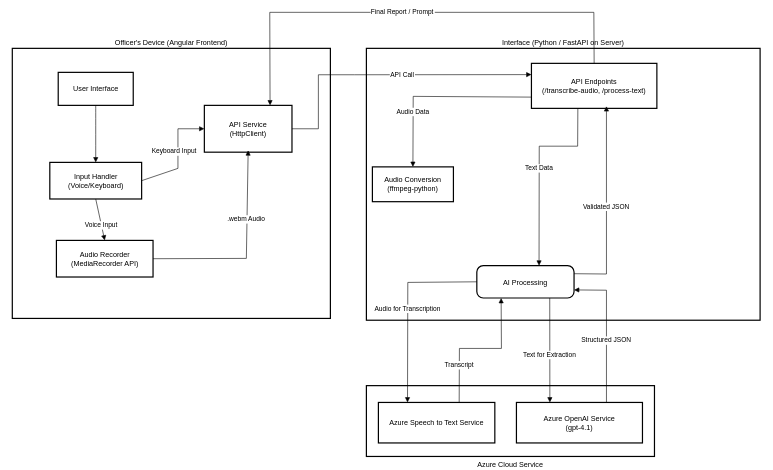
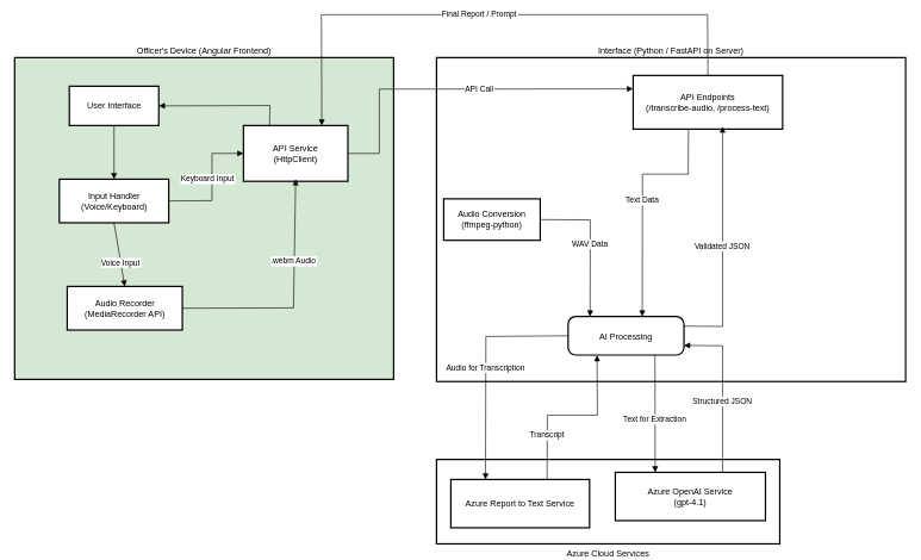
+ <mxCell id="28" value="" style="curved=0;startArrow=none;endArrow=block;exitX=0.25;exitY=0;entryX=1;entryY=0.5;rounded=0;exitDx=0;exitDy=0;entryDx=0;entryDy=0;" parent="1" source="8" target="5" edge="1"><mxGeometry relative="1" as="geometry"><Array as="points"><mxPoint x="377" y="147" /></Array></mxGeometry></mxCell>
- <mxCell id="19" value="Audio Data" style="curved=0;startArrow=none;endArrow=block;exitX=0;exitY=0.75;entryX=0.5;entryY=-0.01;rounded=0;exitDx=0;exitDy=0;" parent="1" source="9" target="10" edge="1"><mxGeometry x="0.403" relative="1" as="geometry"><Array as="points"><mxPoint x="688" y="160" /></Array><mxPoint y="1" as="offset" /></mxGeometry></mxCell>
- <mxCell id="6" value="Input Handler &#10;(Voice/Keyboard)" style="whiteSpace=wrap;strokeWidth=2;" parent="1" vertex="1"><mxGeometry x="82.5" y="270" width="153" height="61" as="geometry" /></mxCell>
+ <mxCell id="6" value="Input Handler &#10;(Voice/Keyboard)" style="whiteSpace=wrap;strokeWidth=2;" parent="1" vertex="1"><mxGeometry x="82.5" y="250" width="153" height="61" as="geometry" /></mxCell>
- <mxCell id="4" value="Officer's Device (Angular Frontend)" style="whiteSpace=wrap;strokeWidth=2;labelPosition=center;verticalLabelPosition=top;align=center;verticalAlign=bottom;" parent="1" vertex="1"><mxGeometry x="20" y="80" width="530" height="450" as="geometry" /></mxCell>
+ <mxCell id="4" value="Officer's Device (Angular Frontend)" style="whiteSpace=wrap;strokeWidth=2;labelPosition=center;verticalLabelPosition=top;align=center;verticalAlign=bottom;fillColor=#d5e8d4;" parent="1" vertex="1"><mxGeometry x="20" y="80" width="530" height="450" as="geometry" /></mxCell>
+ <mxCell id="20" value="WAV Data" style="curved=0;startArrow=none;endArrow=block;exitX=1;exitY=0.5;entryX=0.19;entryY=0;rounded=0;exitDx=0;exitDy=0;" parent="1" source="10" target="11" edge="1"><mxGeometry relative="1" as="geometry"><Array as="points"><mxPoint x="825" y="307" /></Array></mxGeometry></mxCell>
- <mxCell id="12" value="Azure Speech to Text Service" style="whiteSpace=wrap;strokeWidth=2;" parent="1" vertex="1"><mxGeometry x="630" y="670" width="194" height="67.5" as="geometry" /></mxCell>
+ <mxCell id="12" value="Azure Report to Text Service" style="whiteSpace=wrap;strokeWidth=2;" parent="1" vertex="1"><mxGeometry x="630" y="670" width="194" height="67.5" as="geometry" /></mxCell>
- <mxCell id="13" value="Azure OpenAI Service &#10;(gpt-4.1)" style="whiteSpace=wrap;strokeWidth=2;" parent="1" vertex="1"><mxGeometry x="860" y="670" width="210" height="67.5" as="geometry" /></mxCell>
+ <mxCell id="13" value="Azure OpenAI Service &#10;(gpt-4.1)" style="whiteSpace=wrap;strokeWidth=2;" parent="1" vertex="1"><mxGeometry x="860" y="660" width="210" height="67.5" as="geometry" /></mxCell>
- <mxCell id="2" value="Azure Cloud Service" style="whiteSpace=wrap;strokeWidth=2;labelPosition=center;verticalLabelPosition=bottom;align=center;verticalAlign=top;" parent="1" vertex="1"><mxGeometry x="610" y="642" width="480" height="118" as="geometry" /></mxCell>
+ <mxCell id="2" value="Azure Cloud Services" style="whiteSpace=wrap;strokeWidth=2;labelPosition=center;verticalLabelPosition=bottom;align=center;verticalAlign=top;" parent="1" vertex="1"><mxGeometry x="610" y="642" width="480" height="118" as="geometry" /></mxCell>
